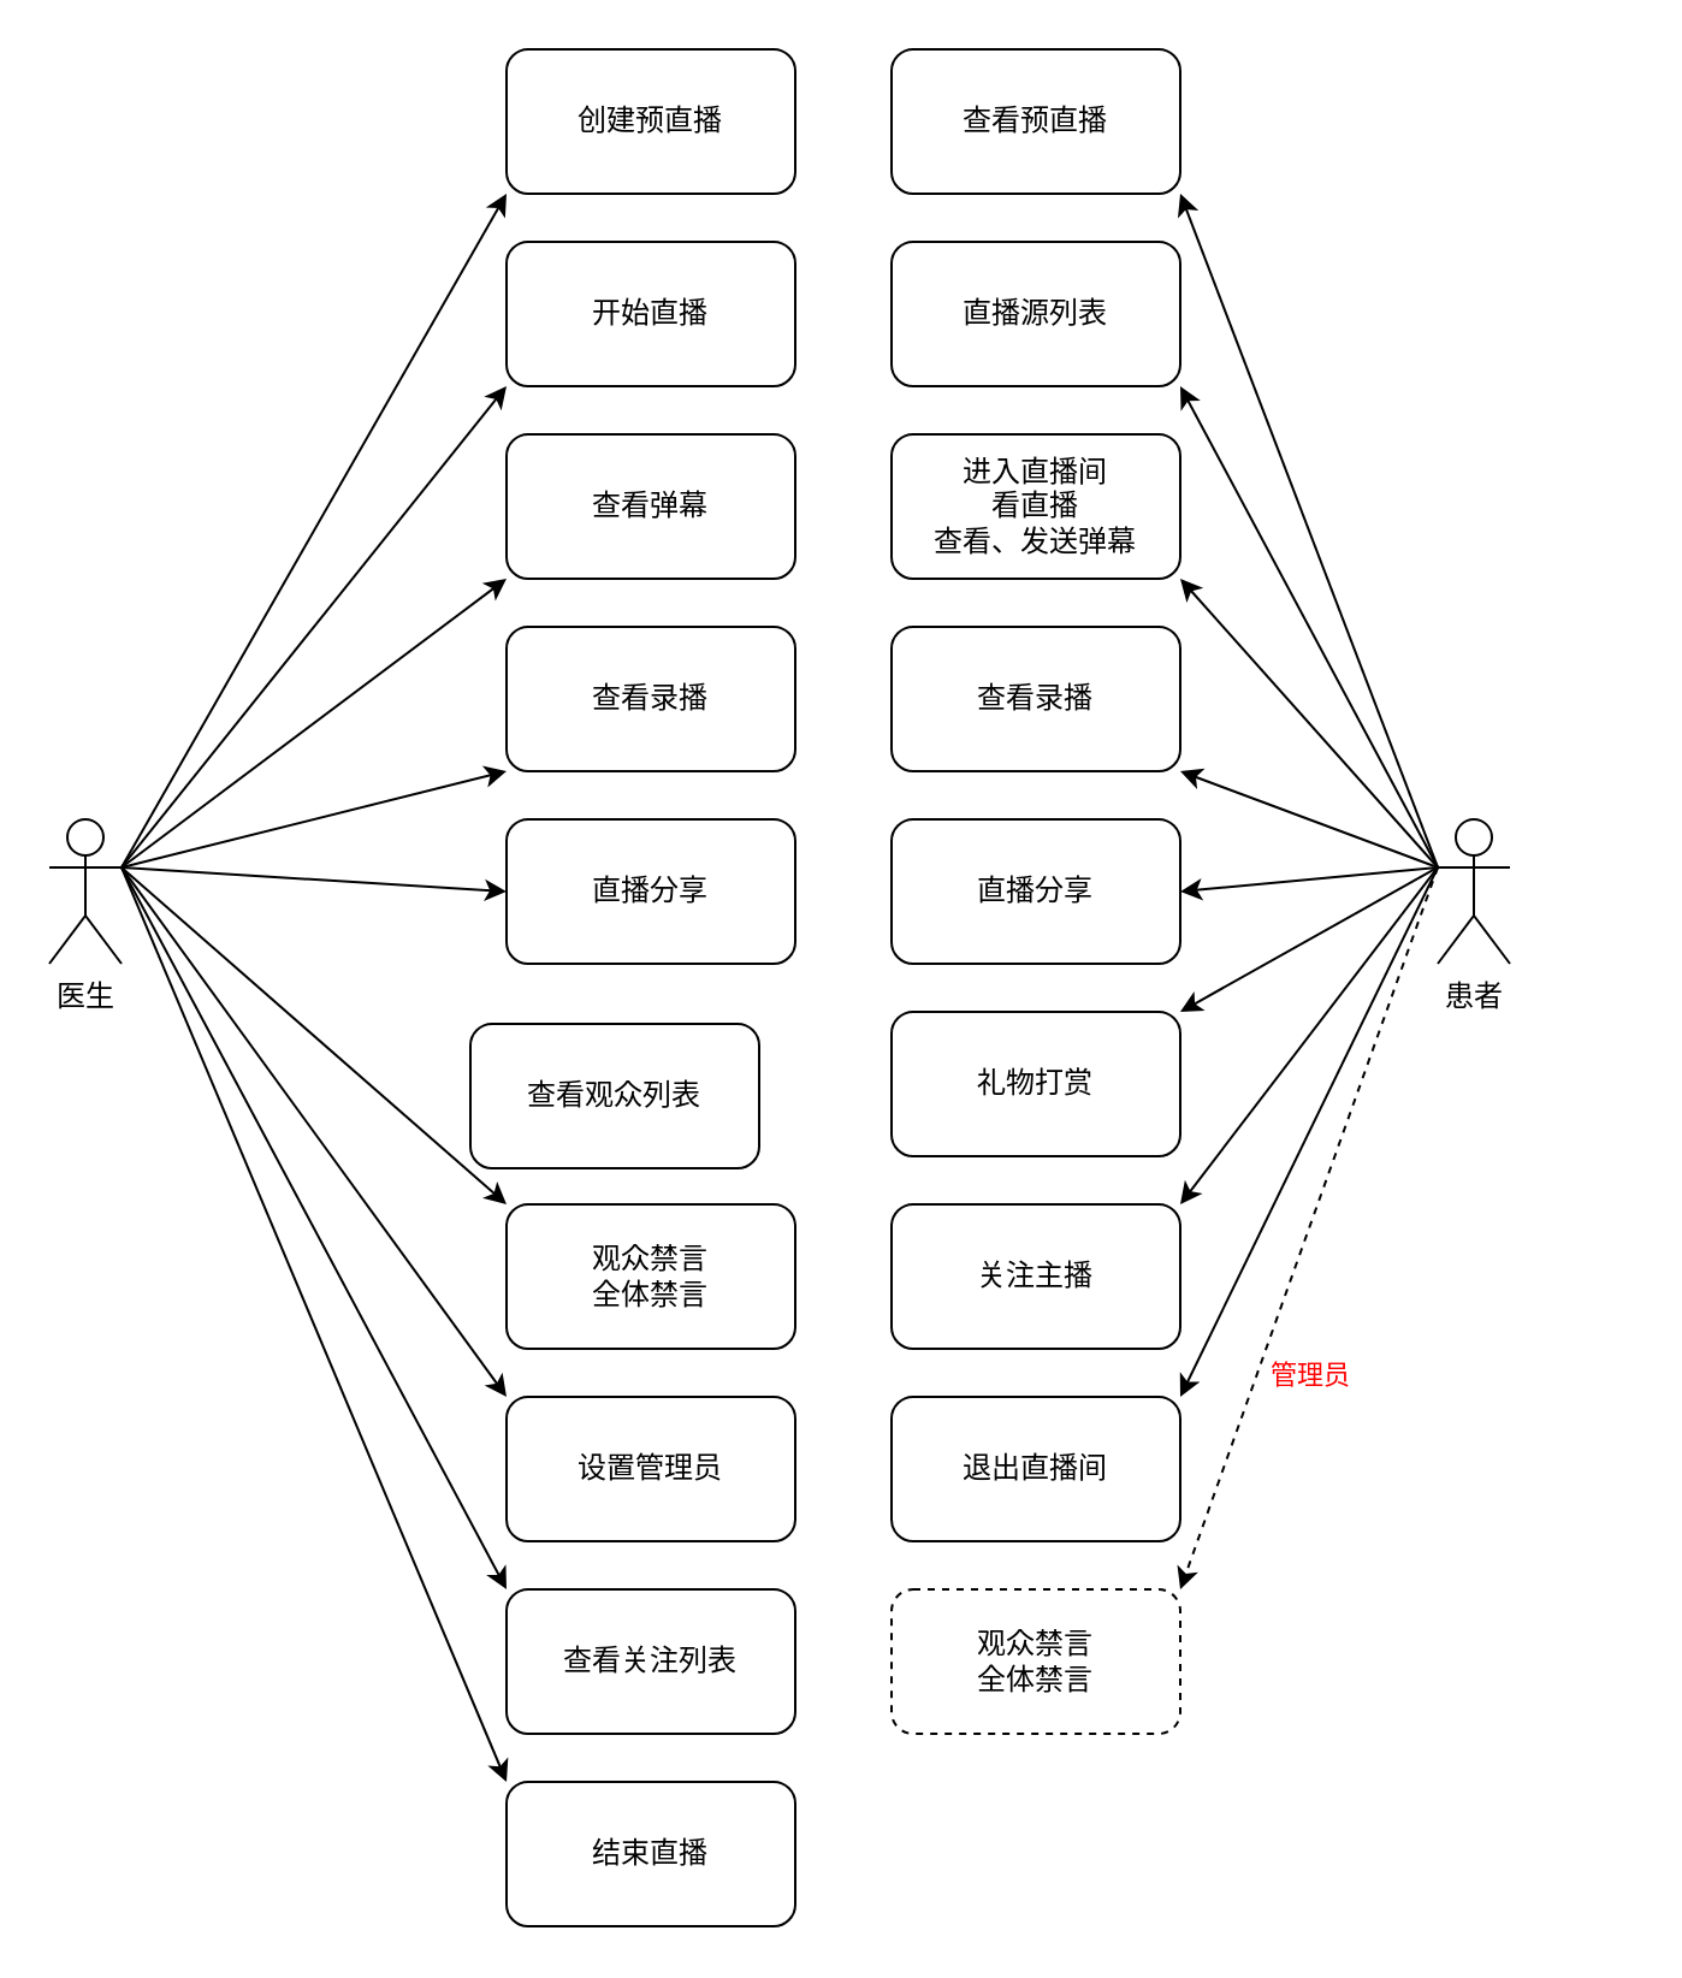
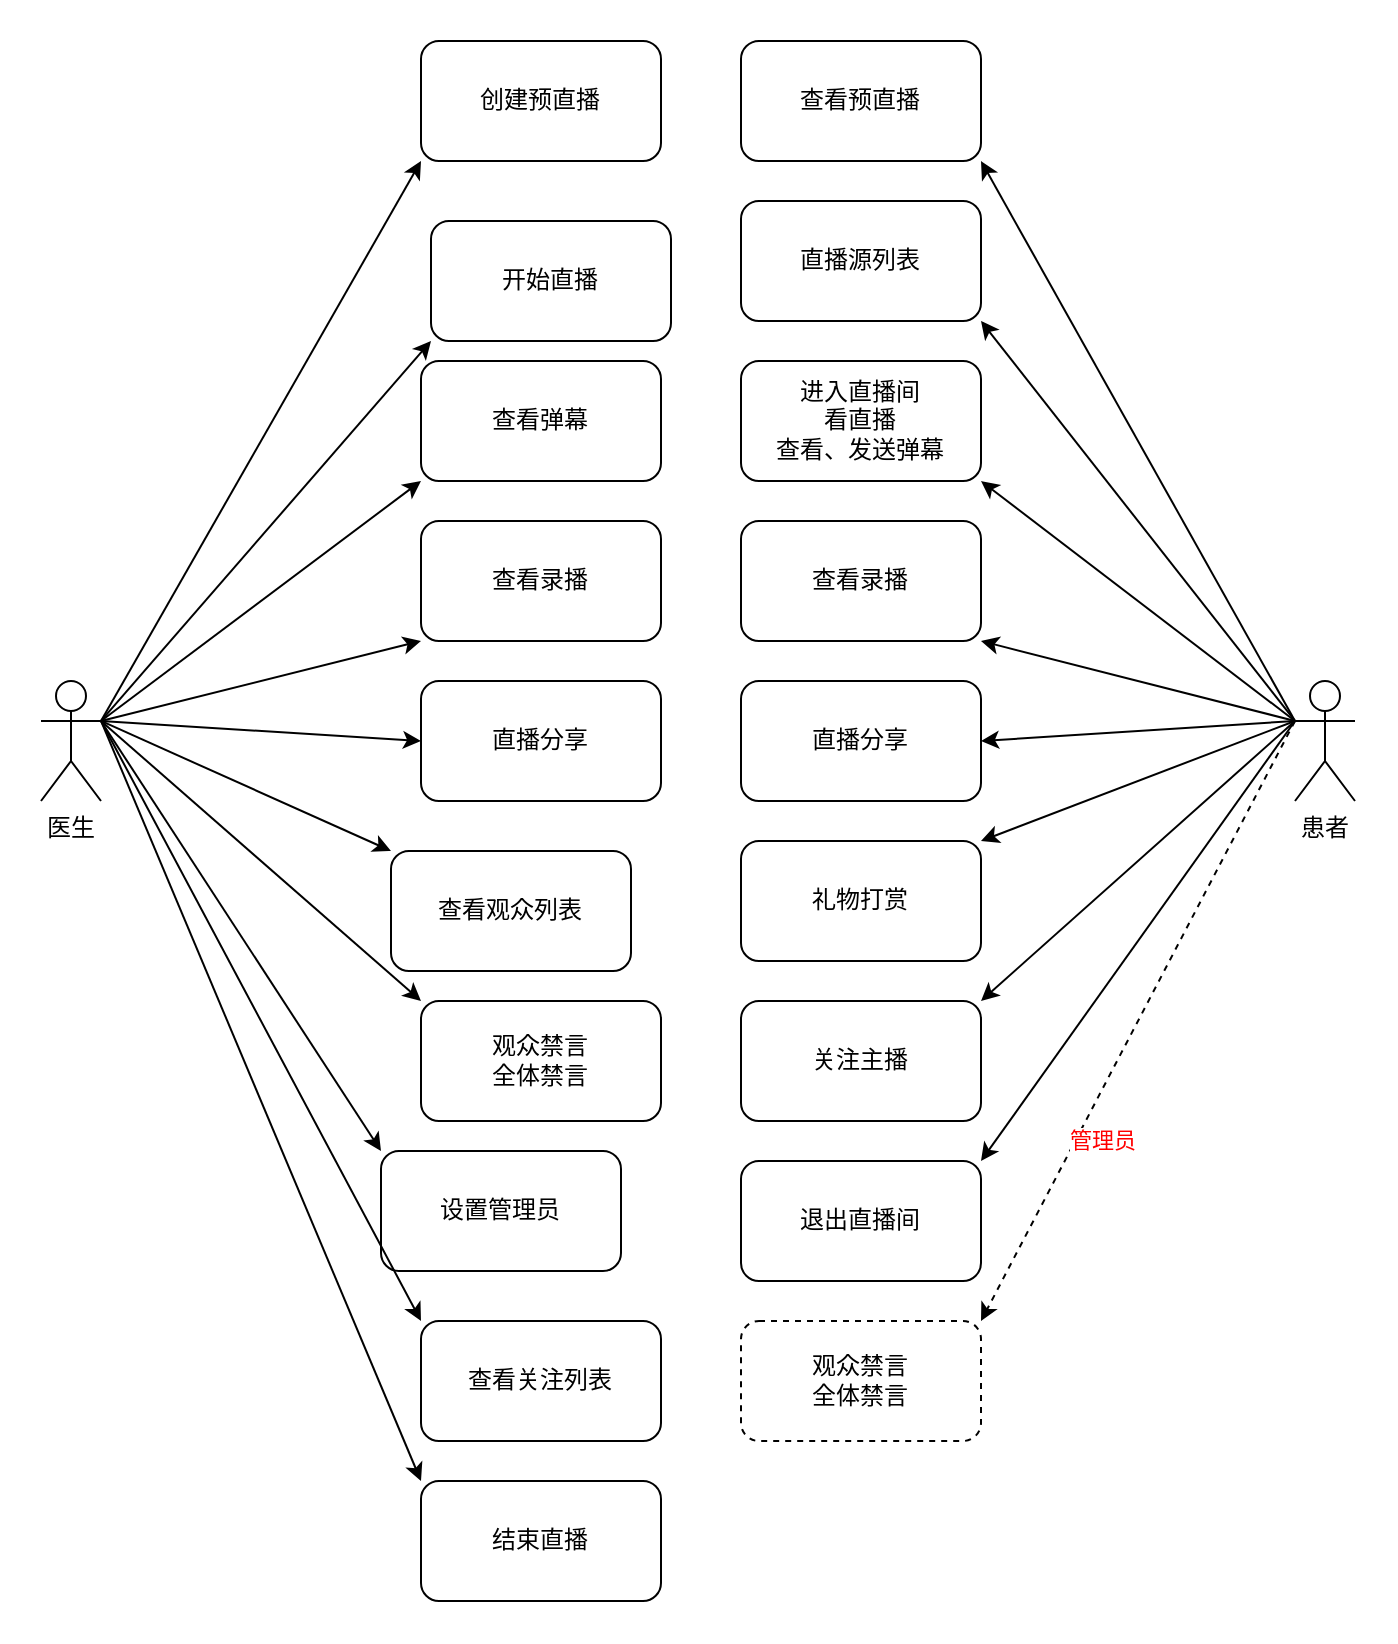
- <mxCell id="6" value="开始直播" style="rounded=1;whiteSpace=wrap;html=1;" vertex="1" parent="1"><mxGeometry x="210" y="100" width="120" height="60" as="geometry" /></mxCell>
+ <mxCell id="6" value="开始直播" style="rounded=1;whiteSpace=wrap;html=1;" vertex="1" parent="1"><mxGeometry x="215" y="110" width="120" height="60" as="geometry" /></mxCell>
- <mxCell id="3" value="患者" style="shape=umlActor;verticalLabelPosition=bottom;labelBackgroundColor=#ffffff;verticalAlign=top;html=1;outlineConnect=0;" vertex="1" parent="1"><mxGeometry x="597" y="340" width="30" height="60" as="geometry" /></mxCell>
+ <mxCell id="3" value="患者" style="shape=umlActor;verticalLabelPosition=bottom;labelBackgroundColor=#ffffff;verticalAlign=top;html=1;outlineConnect=0;" vertex="1" parent="1"><mxGeometry x="647" y="340" width="30" height="60" as="geometry" /></mxCell>
+ <mxCell id="32" value="" style="endArrow=classic;html=1;exitX=1;exitY=0.333;exitDx=0;exitDy=0;exitPerimeter=0;entryX=0;entryY=0;entryDx=0;entryDy=0;" edge="1" parent="1" source="2" target="24"><mxGeometry width="50" height="50" relative="1" as="geometry"><mxPoint x="360" y="230" as="sourcePoint" /><mxPoint x="410" y="180" as="targetPoint" /></mxGeometry></mxCell>
- <mxCell id="27" value="设置管理员" style="rounded=1;whiteSpace=wrap;html=1;" vertex="1" parent="1"><mxGeometry x="210" y="580" width="120" height="60" as="geometry" /></mxCell>
+ <mxCell id="27" value="设置管理员" style="rounded=1;whiteSpace=wrap;html=1;" vertex="1" parent="1"><mxGeometry x="190" y="575" width="120" height="60" as="geometry" /></mxCell>
